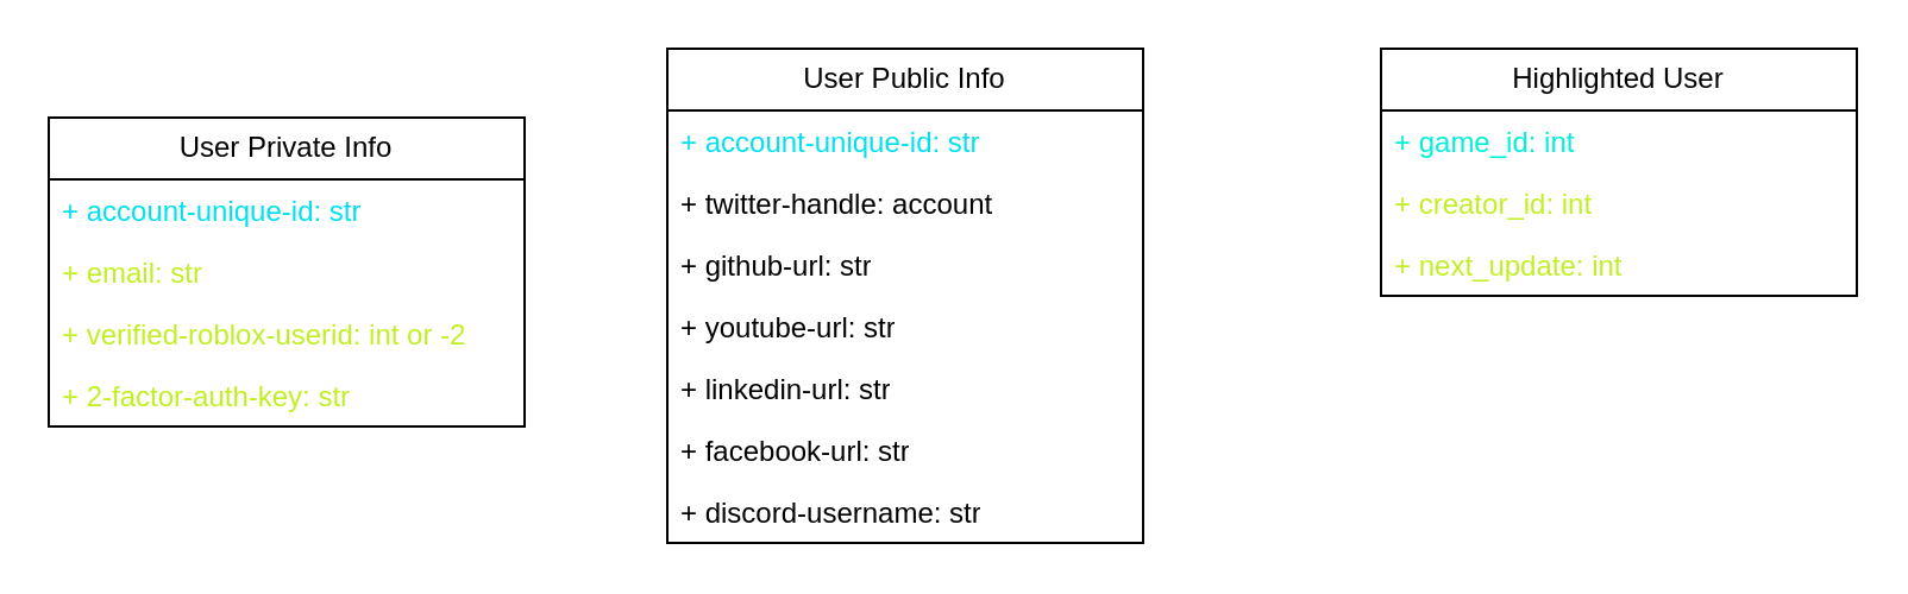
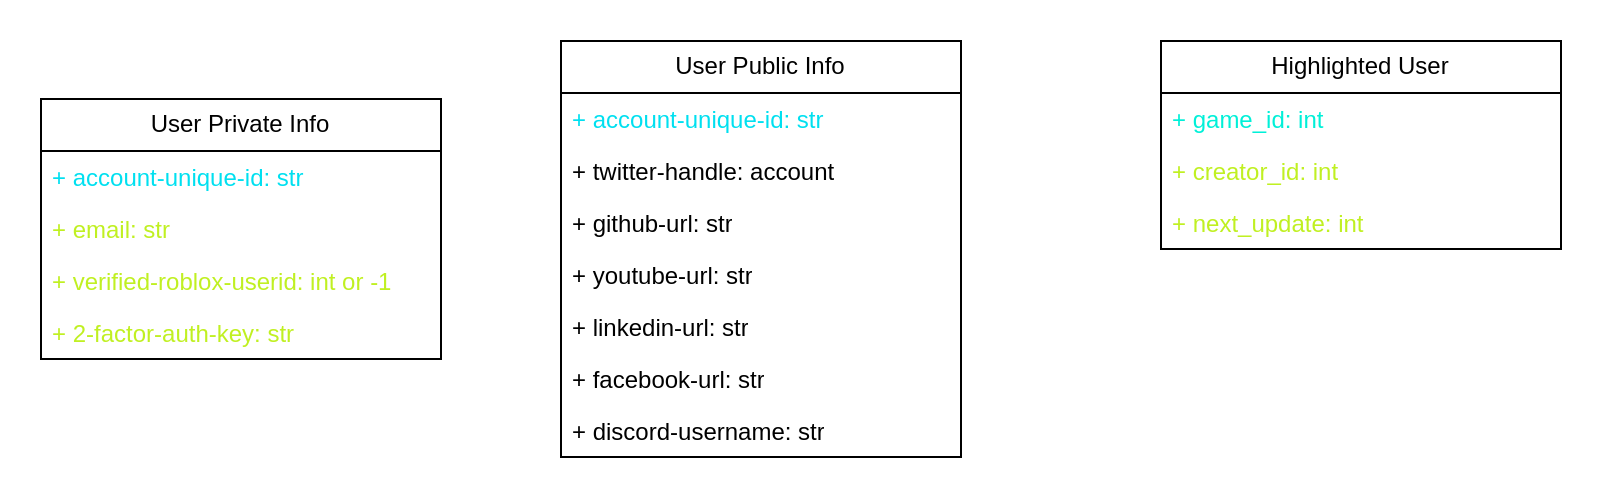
- <mxCell id="5" value="+ verified-roblox-userid: int or -2" style="text;strokeColor=none;fillColor=none;align=left;verticalAlign=top;spacingLeft=4;spacingRight=4;overflow=hidden;rotatable=0;points=[[0,0.5],[1,0.5]];portConstraint=eastwest;whiteSpace=wrap;html=1;fontColor=#C0F022;" vertex="1" parent="2"><mxGeometry y="78" width="200" height="26" as="geometry" /></mxCell>
+ <mxCell id="5" value="+ verified-roblox-userid: int or -1" style="text;strokeColor=none;fillColor=none;align=left;verticalAlign=top;spacingLeft=4;spacingRight=4;overflow=hidden;rotatable=0;points=[[0,0.5],[1,0.5]];portConstraint=eastwest;whiteSpace=wrap;html=1;fontColor=#C0F022;" vertex="1" parent="2"><mxGeometry y="78" width="200" height="26" as="geometry" /></mxCell>
